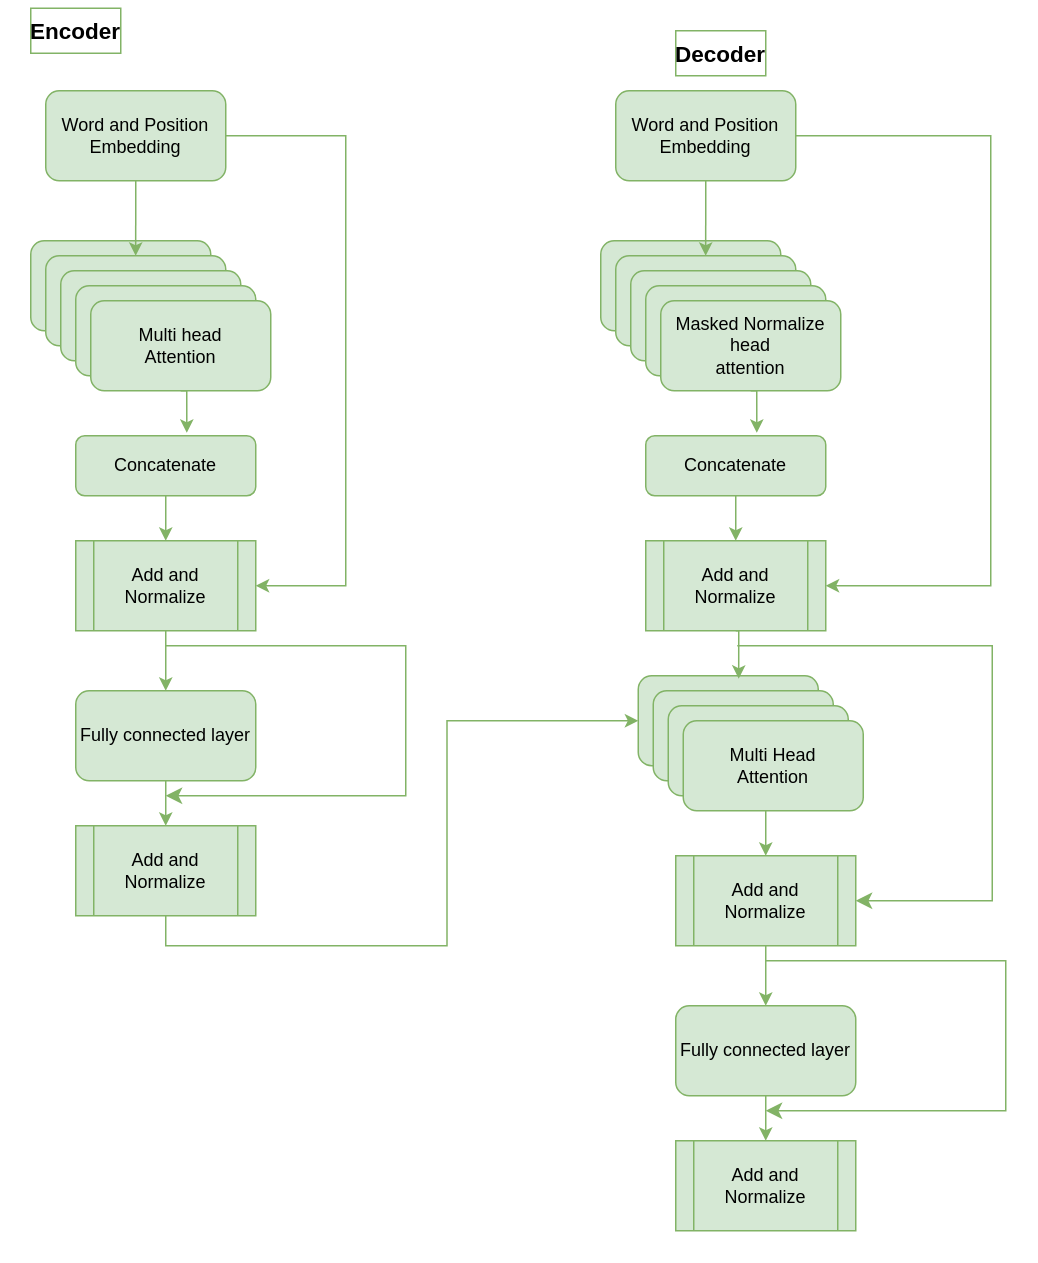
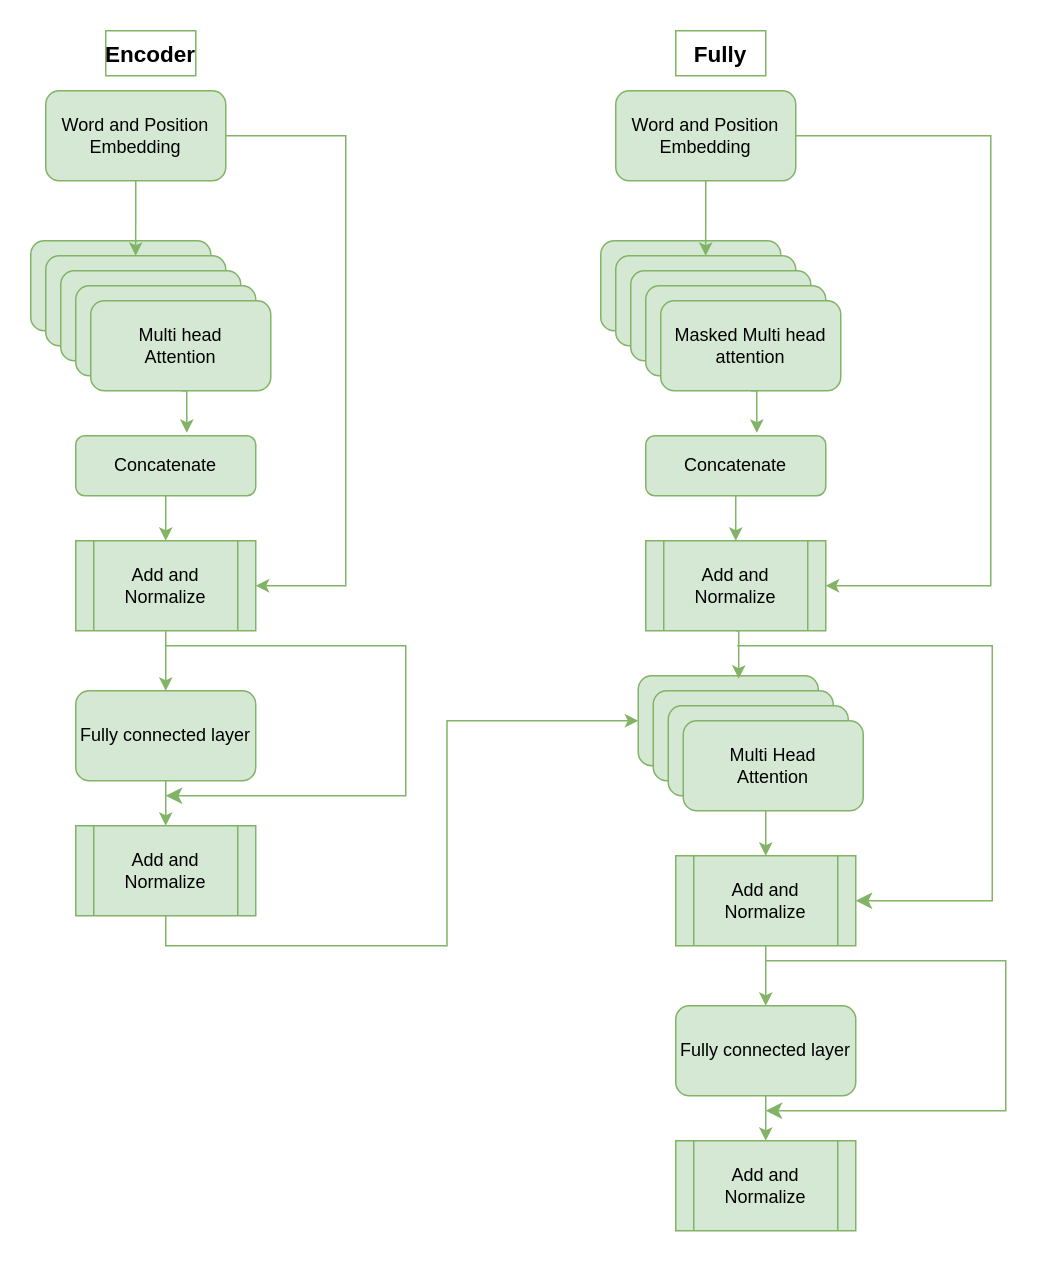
- <mxCell id="20" value="Encoder" style="text;html=1;align=center;verticalAlign=middle;whiteSpace=wrap;rounded=0;fillColor=none;strokeColor=#82b366;glass=0;fontStyle=1;fontSize=15;" vertex="1" parent="1"><mxGeometry x="20" y="5" width="60" height="30" as="geometry" /></mxCell>
+ <mxCell id="20" value="Encoder" style="text;html=1;align=center;verticalAlign=middle;whiteSpace=wrap;rounded=0;fillColor=none;strokeColor=#82b366;glass=0;fontStyle=1;fontSize=15;" vertex="1" parent="1"><mxGeometry x="70" y="20" width="60" height="30" as="geometry" /></mxCell>
- <mxCell id="33" value="Decoder" style="text;html=1;align=center;verticalAlign=middle;whiteSpace=wrap;rounded=0;fillColor=none;strokeColor=#82b366;glass=0;fontStyle=1;fontSize=15;" vertex="1" parent="1"><mxGeometry x="450" y="20" width="60" height="30" as="geometry" /></mxCell>
+ <mxCell id="33" value="Fully" style="text;html=1;align=center;verticalAlign=middle;whiteSpace=wrap;rounded=0;fillColor=none;strokeColor=#82b366;glass=0;fontStyle=1;fontSize=15;" vertex="1" parent="1"><mxGeometry x="450" y="20" width="60" height="30" as="geometry" /></mxCell>
- <mxCell id="25" value="Masked Normalize head&lt;div&gt;attention&lt;/div&gt;" style="rounded=1;whiteSpace=wrap;html=1;fillColor=#d5e8d4;strokeColor=#82b366;" vertex="1" parent="1"><mxGeometry x="440" y="200" width="120" height="60" as="geometry" /></mxCell>
+ <mxCell id="25" value="Masked Multi head&lt;div&gt;attention&lt;/div&gt;" style="rounded=1;whiteSpace=wrap;html=1;fillColor=#d5e8d4;strokeColor=#82b366;" vertex="1" parent="1"><mxGeometry x="440" y="200" width="120" height="60" as="geometry" /></mxCell>
